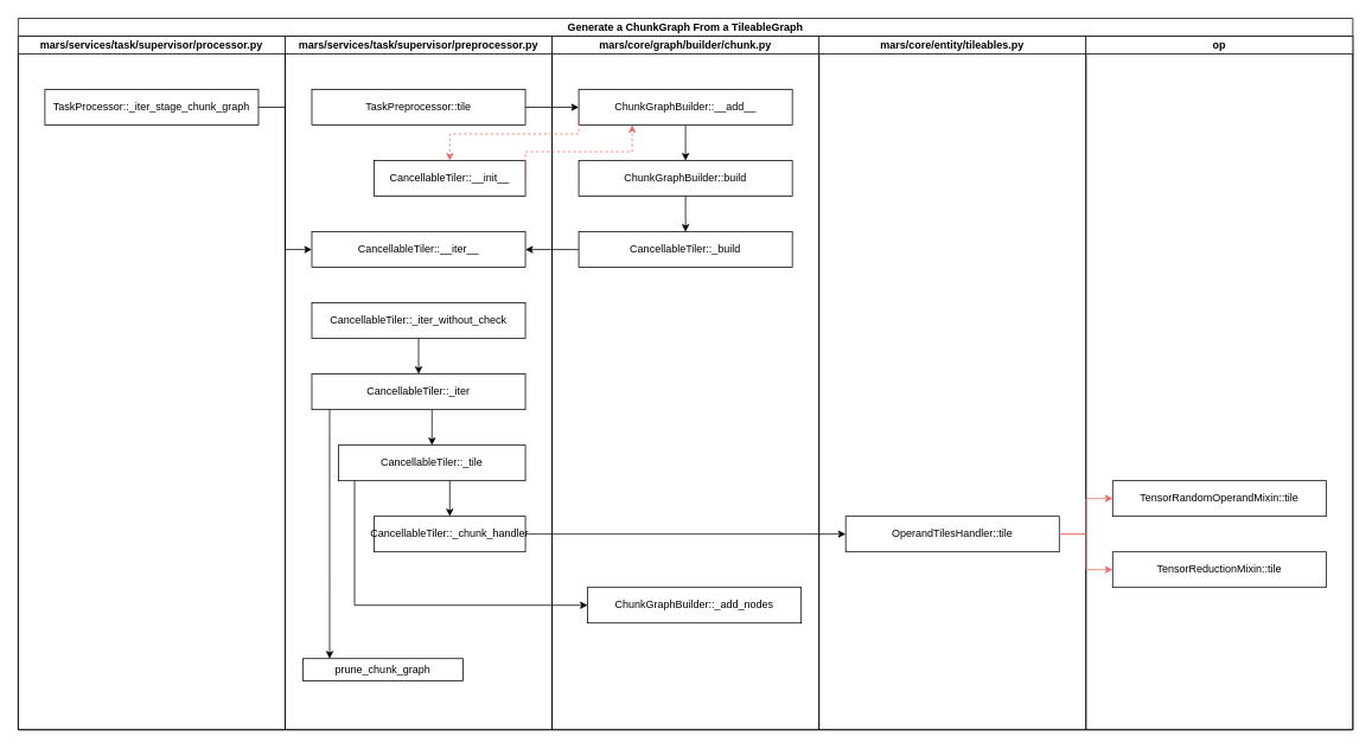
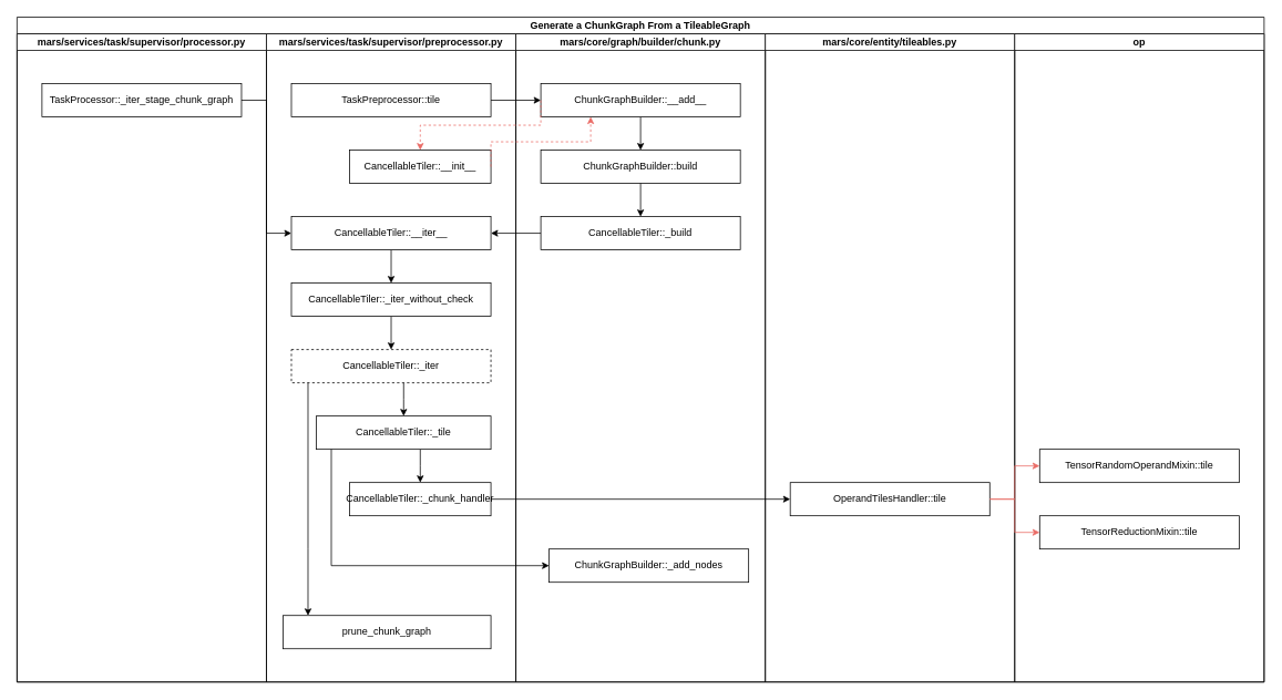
+ <mxCell id="8" value="" style="edgeStyle=none;rounded=0;orthogonalLoop=1;jettySize=auto;html=1;fontSize=12;fontColor=#F19C99;startArrow=none;startFill=0;endArrow=classic;endFill=1;startSize=6;endSize=6;strokeColor=#000000;elbow=vertical;" edge="1" parent="5" source="9" target="11"><mxGeometry relative="1" as="geometry" /></mxCell>
- <mxCell id="13" value="CancellableTiler::_iter" style="rounded=0;whiteSpace=wrap;html=1;" vertex="1" parent="5"><mxGeometry x="30" y="380" width="240" height="40" as="geometry" /></mxCell>
+ <mxCell id="13" value="CancellableTiler::_iter" style="rounded=0;whiteSpace=wrap;html=1;dashed=1;" vertex="1" parent="5"><mxGeometry x="30" y="380" width="240" height="40" as="geometry" /></mxCell>
- <mxCell id="18" value="prune_chunk_graph" style="rounded=0;whiteSpace=wrap;html=1;" vertex="1" parent="5"><mxGeometry x="20" y="700" width="180" height="25" as="geometry" /></mxCell>
+ <mxCell id="18" value="prune_chunk_graph" style="rounded=0;whiteSpace=wrap;html=1;" vertex="1" parent="5"><mxGeometry x="20" y="700" width="250" height="40" as="geometry" /></mxCell>
